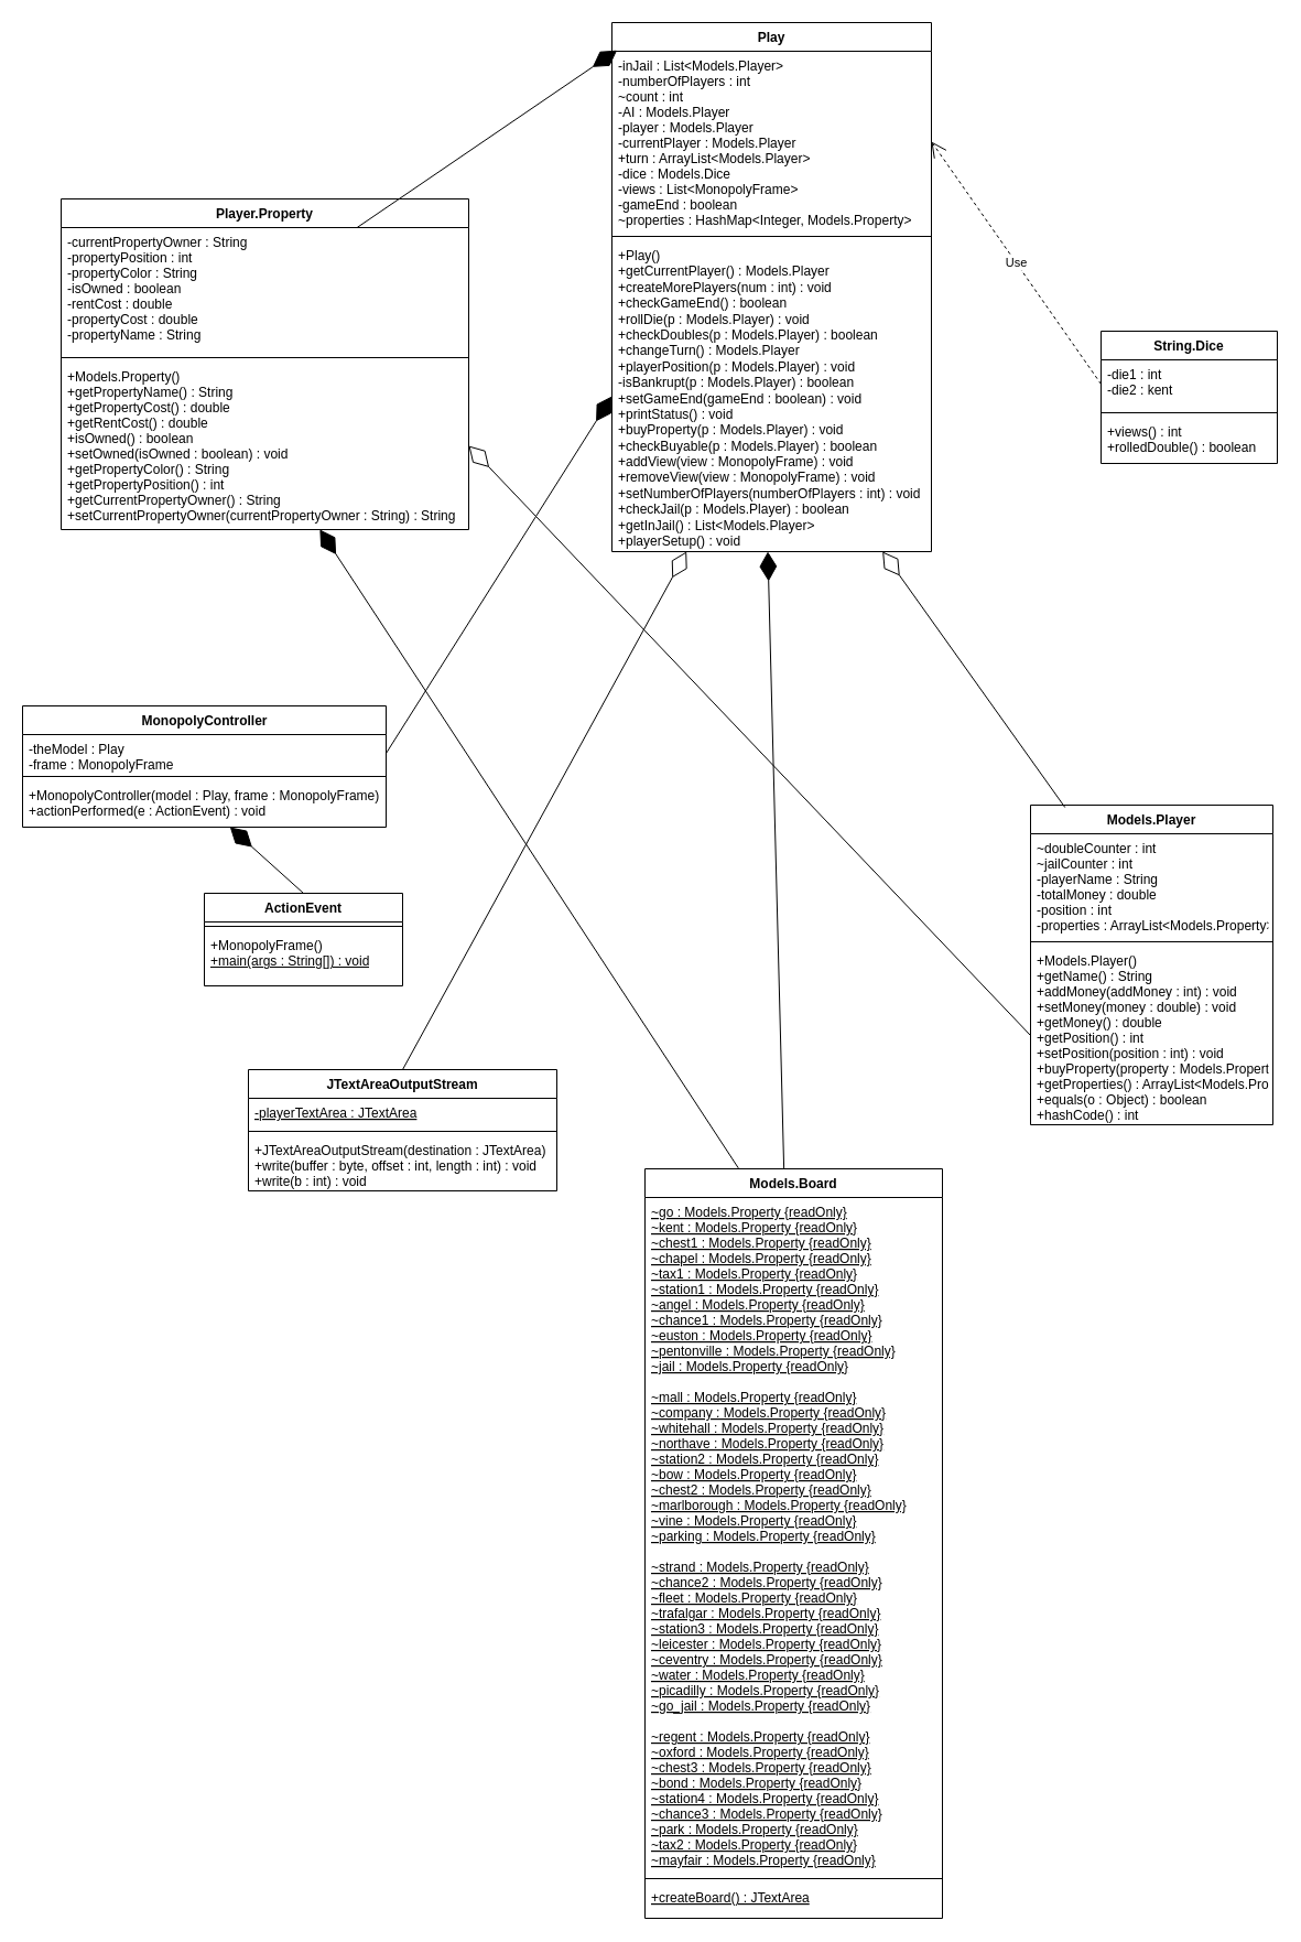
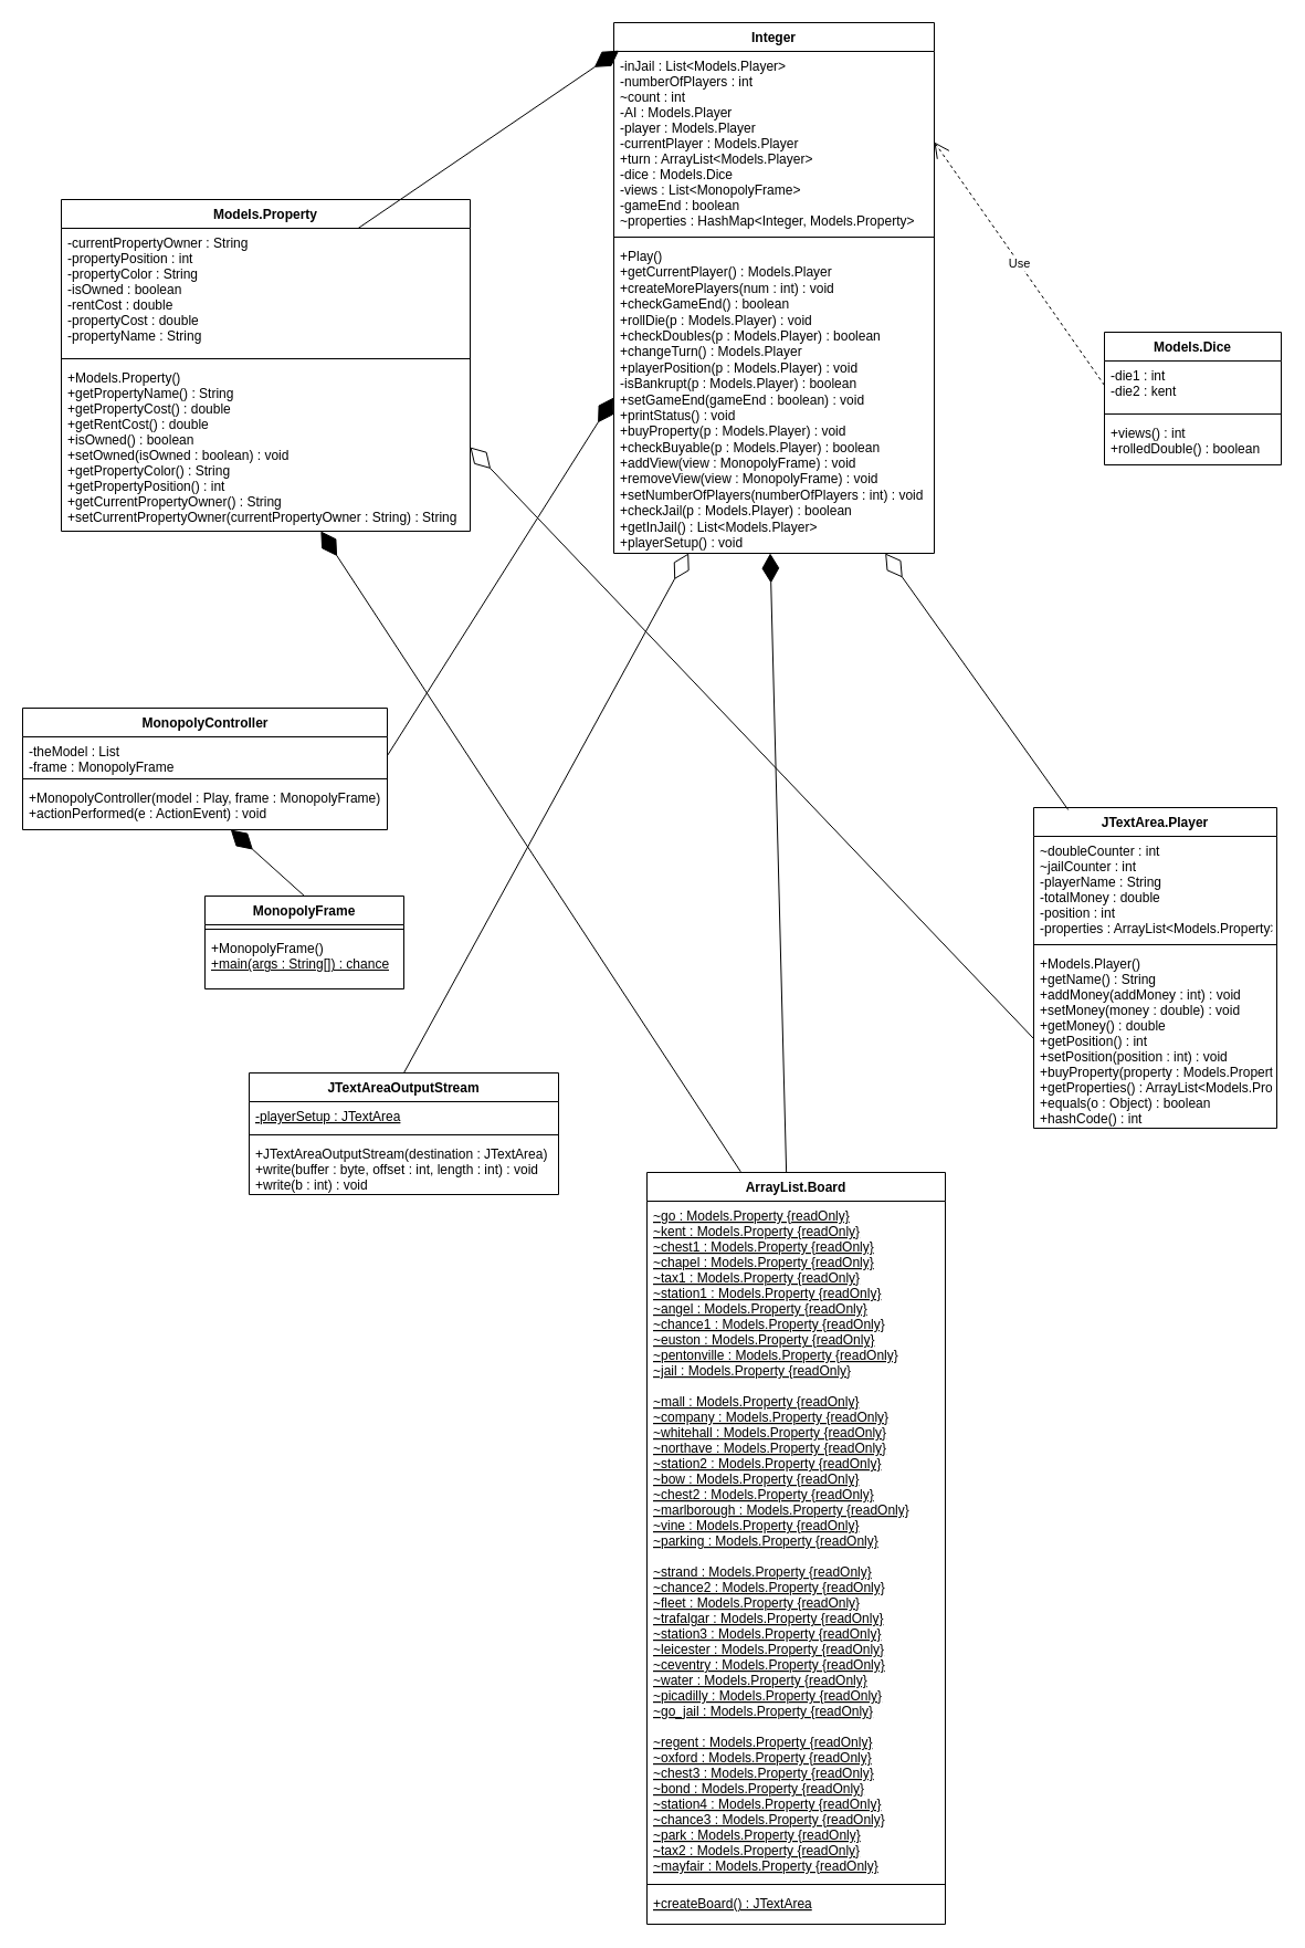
- <mxCell id="2" value="Play" style="swimlane;fontStyle=1;align=center;verticalAlign=top;childLayout=stackLayout;horizontal=1;startSize=26;horizontalStack=0;resizeParent=1;resizeParentMax=0;resizeLast=0;collapsible=1;marginBottom=0;" parent="1" vertex="1"><mxGeometry x="555" y="20" width="290" height="480" as="geometry" /></mxCell>
+ <mxCell id="2" value="Integer" style="swimlane;fontStyle=1;align=center;verticalAlign=top;childLayout=stackLayout;horizontal=1;startSize=26;horizontalStack=0;resizeParent=1;resizeParentMax=0;resizeLast=0;collapsible=1;marginBottom=0;" parent="1" vertex="1"><mxGeometry x="555" y="20" width="290" height="480" as="geometry" /></mxCell>
- <mxCell id="14" value="Player.Property" style="swimlane;fontStyle=1;align=center;verticalAlign=top;childLayout=stackLayout;horizontal=1;startSize=26;horizontalStack=0;resizeParent=1;resizeParentMax=0;resizeLast=0;collapsible=1;marginBottom=0;" parent="1" vertex="1"><mxGeometry x="55" y="180" width="370" height="300" as="geometry" /></mxCell>
+ <mxCell id="14" value="Models.Property" style="swimlane;fontStyle=1;align=center;verticalAlign=top;childLayout=stackLayout;horizontal=1;startSize=26;horizontalStack=0;resizeParent=1;resizeParentMax=0;resizeLast=0;collapsible=1;marginBottom=0;" parent="1" vertex="1"><mxGeometry x="55" y="180" width="370" height="300" as="geometry" /></mxCell>
- <mxCell id="10" value="String.Dice" style="swimlane;fontStyle=1;align=center;verticalAlign=top;childLayout=stackLayout;horizontal=1;startSize=26;horizontalStack=0;resizeParent=1;resizeParentMax=0;resizeLast=0;collapsible=1;marginBottom=0;" parent="1" vertex="1"><mxGeometry x="999" y="300" width="160" height="120" as="geometry" /></mxCell>
+ <mxCell id="10" value="Models.Dice" style="swimlane;fontStyle=1;align=center;verticalAlign=top;childLayout=stackLayout;horizontal=1;startSize=26;horizontalStack=0;resizeParent=1;resizeParentMax=0;resizeLast=0;collapsible=1;marginBottom=0;" parent="1" vertex="1"><mxGeometry x="999" y="300" width="160" height="120" as="geometry" /></mxCell>
- <mxCell id="36" value="-theModel : Play&lt;br&gt;-frame : MonopolyFrame" style="text;strokeColor=none;fillColor=none;align=left;verticalAlign=top;spacingLeft=4;spacingRight=4;overflow=hidden;rotatable=0;points=[[0,0.5],[1,0.5]];portConstraint=eastwest;html=1;" parent="35" vertex="1"><mxGeometry y="26" width="330" height="34" as="geometry" /></mxCell>
+ <mxCell id="36" value="-theModel : List&lt;br&gt;-frame : MonopolyFrame" style="text;strokeColor=none;fillColor=none;align=left;verticalAlign=top;spacingLeft=4;spacingRight=4;overflow=hidden;rotatable=0;points=[[0,0.5],[1,0.5]];portConstraint=eastwest;html=1;" parent="35" vertex="1"><mxGeometry y="26" width="330" height="34" as="geometry" /></mxCell>
- <mxCell id="6" value="Models.Player" style="swimlane;fontStyle=1;align=center;verticalAlign=top;childLayout=stackLayout;horizontal=1;startSize=26;horizontalStack=0;resizeParent=1;resizeParentMax=0;resizeLast=0;collapsible=1;marginBottom=0;" parent="1" vertex="1"><mxGeometry x="935" y="730" width="220" height="290" as="geometry" /></mxCell>
+ <mxCell id="6" value="JTextArea.Player" style="swimlane;fontStyle=1;align=center;verticalAlign=top;childLayout=stackLayout;horizontal=1;startSize=26;horizontalStack=0;resizeParent=1;resizeParentMax=0;resizeLast=0;collapsible=1;marginBottom=0;" parent="1" vertex="1"><mxGeometry x="935" y="730" width="220" height="290" as="geometry" /></mxCell>
- <mxCell id="26" value="ActionEvent" style="swimlane;fontStyle=1;align=center;verticalAlign=top;childLayout=stackLayout;horizontal=1;startSize=26;horizontalStack=0;resizeParent=1;resizeParentMax=0;resizeLast=0;collapsible=1;marginBottom=0;" parent="1" vertex="1"><mxGeometry x="185" y="810" width="180" height="84" as="geometry" /></mxCell>
+ <mxCell id="26" value="MonopolyFrame" style="swimlane;fontStyle=1;align=center;verticalAlign=top;childLayout=stackLayout;horizontal=1;startSize=26;horizontalStack=0;resizeParent=1;resizeParentMax=0;resizeLast=0;collapsible=1;marginBottom=0;" parent="1" vertex="1"><mxGeometry x="185" y="810" width="180" height="84" as="geometry" /></mxCell>
- <mxCell id="28" value="+MonopolyFrame()&lt;br&gt;&lt;u&gt;+main(args : String[]) : void&lt;/u&gt;" style="text;strokeColor=none;fillColor=none;align=left;verticalAlign=top;spacingLeft=4;spacingRight=4;overflow=hidden;rotatable=0;points=[[0,0.5],[1,0.5]];portConstraint=eastwest;html=1;" parent="26" vertex="1"><mxGeometry y="34" width="180" height="50" as="geometry" /></mxCell>
+ <mxCell id="28" value="+MonopolyFrame()&lt;br&gt;&lt;u&gt;+main(args : String[]) : chance&lt;/u&gt;" style="text;strokeColor=none;fillColor=none;align=left;verticalAlign=top;spacingLeft=4;spacingRight=4;overflow=hidden;rotatable=0;points=[[0,0.5],[1,0.5]];portConstraint=eastwest;html=1;" parent="26" vertex="1"><mxGeometry y="34" width="180" height="50" as="geometry" /></mxCell>
- <mxCell id="30" value="-playerTextArea : JTextArea" style="text;strokeColor=none;fillColor=none;align=left;verticalAlign=top;spacingLeft=4;spacingRight=4;overflow=hidden;rotatable=0;points=[[0,0.5],[1,0.5]];portConstraint=eastwest;fontStyle=4" parent="29" vertex="1"><mxGeometry y="26" width="280" height="26" as="geometry" /></mxCell>
+ <mxCell id="30" value="-playerSetup : JTextArea" style="text;strokeColor=none;fillColor=none;align=left;verticalAlign=top;spacingLeft=4;spacingRight=4;overflow=hidden;rotatable=0;points=[[0,0.5],[1,0.5]];portConstraint=eastwest;fontStyle=4" parent="29" vertex="1"><mxGeometry y="26" width="280" height="26" as="geometry" /></mxCell>
- <mxCell id="18" value="Models.Board" style="swimlane;fontStyle=1;align=center;verticalAlign=top;childLayout=stackLayout;horizontal=1;startSize=26;horizontalStack=0;resizeParent=1;resizeParentMax=0;resizeLast=0;collapsible=1;marginBottom=0;" parent="1" vertex="1"><mxGeometry x="585" y="1060" width="270" height="680" as="geometry" /></mxCell>
+ <mxCell id="18" value="ArrayList.Board" style="swimlane;fontStyle=1;align=center;verticalAlign=top;childLayout=stackLayout;horizontal=1;startSize=26;horizontalStack=0;resizeParent=1;resizeParentMax=0;resizeLast=0;collapsible=1;marginBottom=0;" parent="1" vertex="1"><mxGeometry x="585" y="1060" width="270" height="680" as="geometry" /></mxCell>
